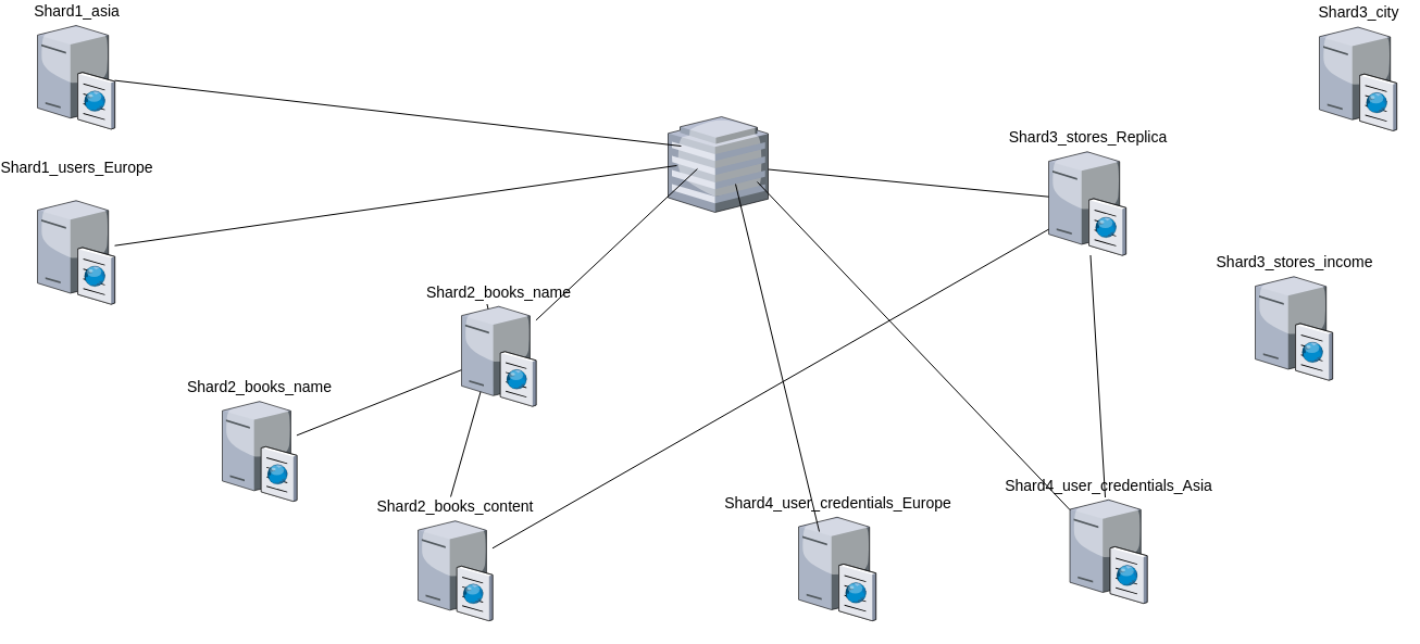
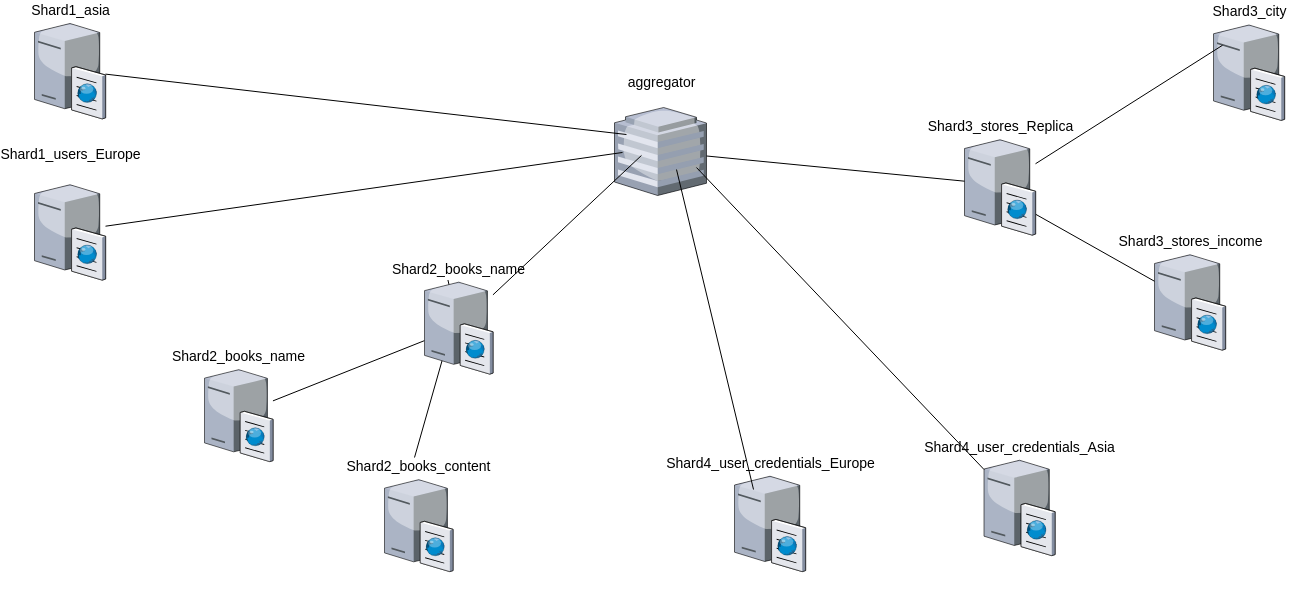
+ <mxCell id="9" value="&lt;span style=&quot;font-size: 14px;&quot;&gt;aggregator&lt;/span&gt;" style="text;html=1;align=center;verticalAlign=middle;resizable=0;points=[];autosize=1;strokeColor=none;fillColor=none;" vertex="1" parent="1"><mxGeometry x="602" y="67" width="90" height="30" as="geometry" /></mxCell>
- <mxCell id="18" value="" style="endArrow=none;html=1;rounded=0;" edge="1" parent="1" source="24" target="16"><mxGeometry width="50" height="50" relative="1" as="geometry"><mxPoint x="1000" y="177" as="sourcePoint" /><mxPoint x="1000" y="217" as="targetPoint" /></mxGeometry></mxCell>
+ <mxCell id="18" value="" style="endArrow=none;html=1;rounded=0;entryX=0.127;entryY=0.231;entryDx=0;entryDy=0;entryPerimeter=0;" edge="1" parent="1" source="24" target="6"><mxGeometry width="50" height="50" relative="1" as="geometry"><mxPoint x="1000" y="177" as="sourcePoint" /><mxPoint x="1000" y="217" as="targetPoint" /></mxGeometry></mxCell>
- <mxCell id="19" value="" style="endArrow=none;html=1;rounded=0;exitX=0.458;exitY=0.564;exitDx=0;exitDy=0;exitPerimeter=0;" edge="1" parent="1" source="24" target="13"><mxGeometry width="50" height="50" relative="1" as="geometry"><mxPoint x="1040.5" y="200.565" as="sourcePoint" /><mxPoint x="1000" y="217" as="targetPoint" /></mxGeometry></mxCell>
+ <mxCell id="19" value="" style="endArrow=none;html=1;rounded=0;exitX=0.458;exitY=0.564;exitDx=0;exitDy=0;exitPerimeter=0;" edge="1" parent="1" source="24" target="17"><mxGeometry width="50" height="50" relative="1" as="geometry"><mxPoint x="1040.5" y="200.565" as="sourcePoint" /><mxPoint x="1000" y="217" as="targetPoint" /></mxGeometry></mxCell>
